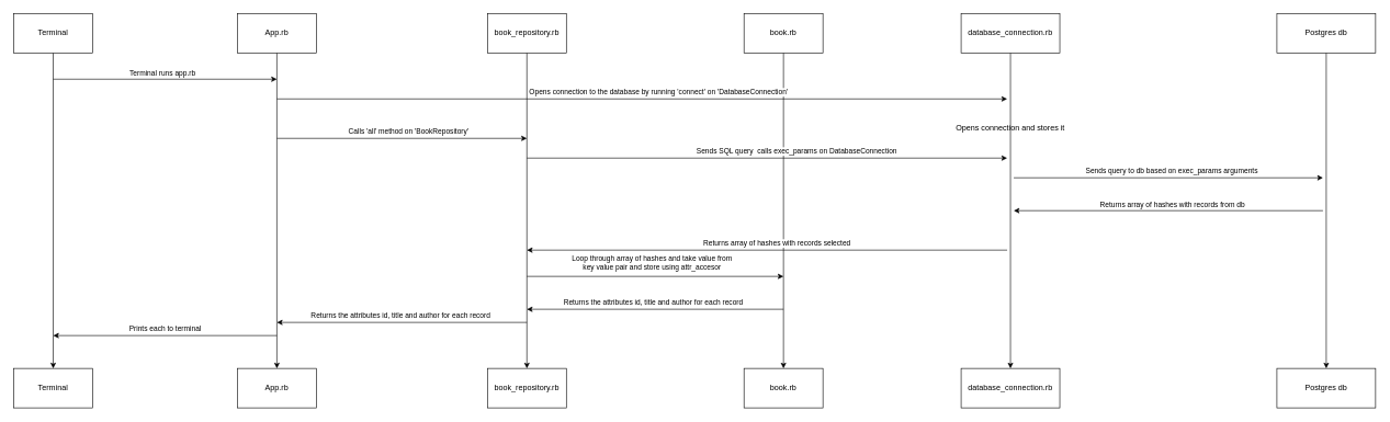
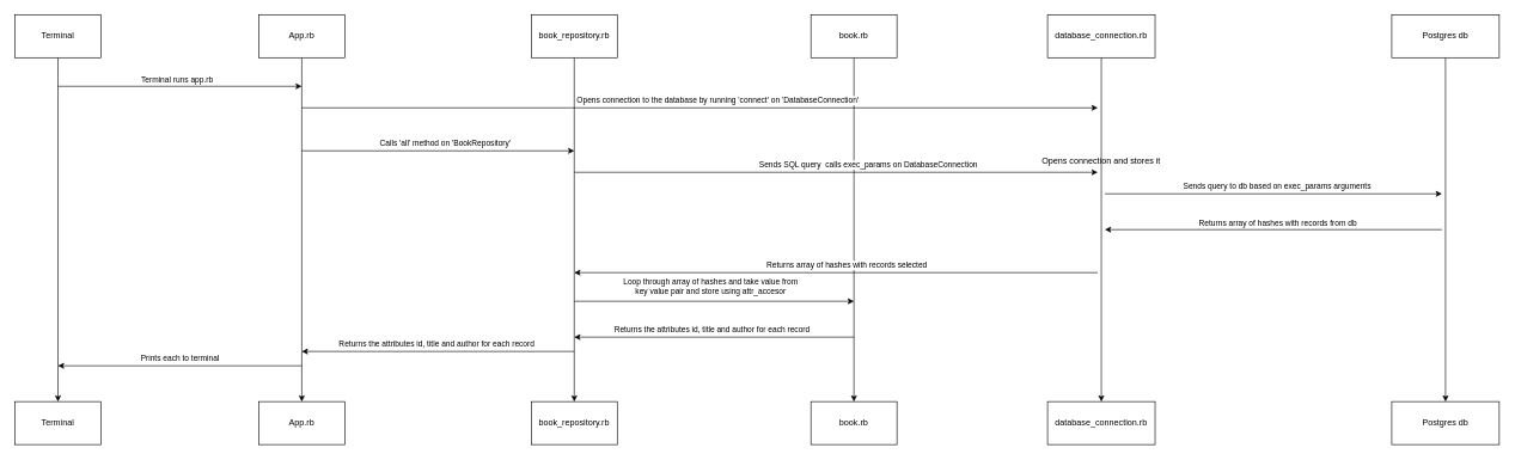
- <mxCell id="23" value="Opens connection and stores it" style="text;html=1;strokeColor=none;fillColor=none;align=center;verticalAlign=middle;whiteSpace=wrap;rounded=0;" vertex="1" parent="1"><mxGeometry x="1425" y="180" width="220" height="30" as="geometry" /></mxCell>
+ <mxCell id="23" value="Opens connection and stores it" style="text;html=1;strokeColor=none;fillColor=none;align=center;verticalAlign=middle;whiteSpace=wrap;rounded=0;" vertex="1" parent="1"><mxGeometry x="1425" y="210" width="220" height="30" as="geometry" /></mxCell>
